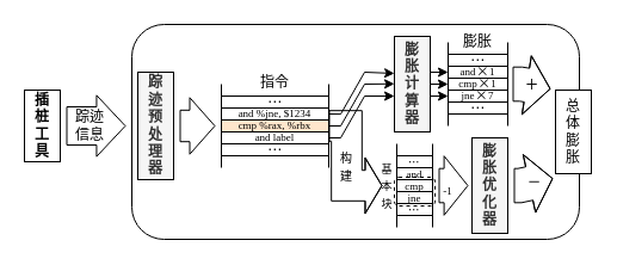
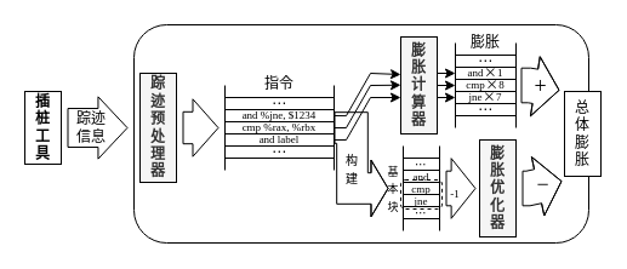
- <mxCell id="3" value="cmp&amp;nbsp;⨉ 1" style="rounded=0;whiteSpace=wrap;html=1;fontSize=9;fontFamily=mono;" parent="2" vertex="1"><mxGeometry y="30" width="50" height="10" as="geometry" /></mxCell>
+ <mxCell id="3" value="cmp&amp;nbsp;⨉ 8" style="rounded=0;whiteSpace=wrap;html=1;fontSize=9;fontFamily=mono;" parent="2" vertex="1"><mxGeometry y="30" width="50" height="10" as="geometry" /></mxCell>
- <mxCell id="13" value="cmp %rax, %rbx" style="rounded=0;whiteSpace=wrap;html=1;fontSize=9;fontFamily=mono;fillColor=#ffe6cc;" parent="12" vertex="1"><mxGeometry y="30" width="90.0" height="10" as="geometry" /></mxCell>
+ <mxCell id="13" value="cmp %rax, %rbx" style="rounded=0;whiteSpace=wrap;html=1;fontSize=9;fontFamily=mono;" parent="12" vertex="1"><mxGeometry y="30" width="90.0" height="10" as="geometry" /></mxCell>
